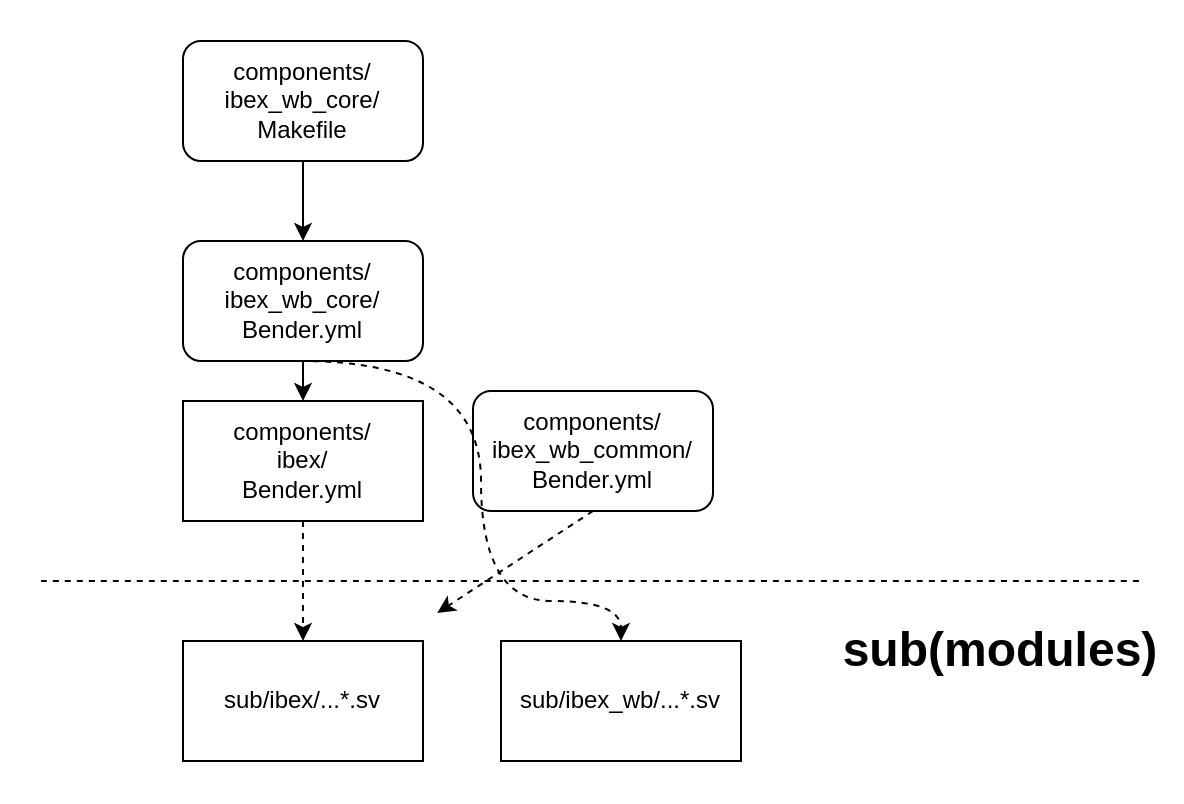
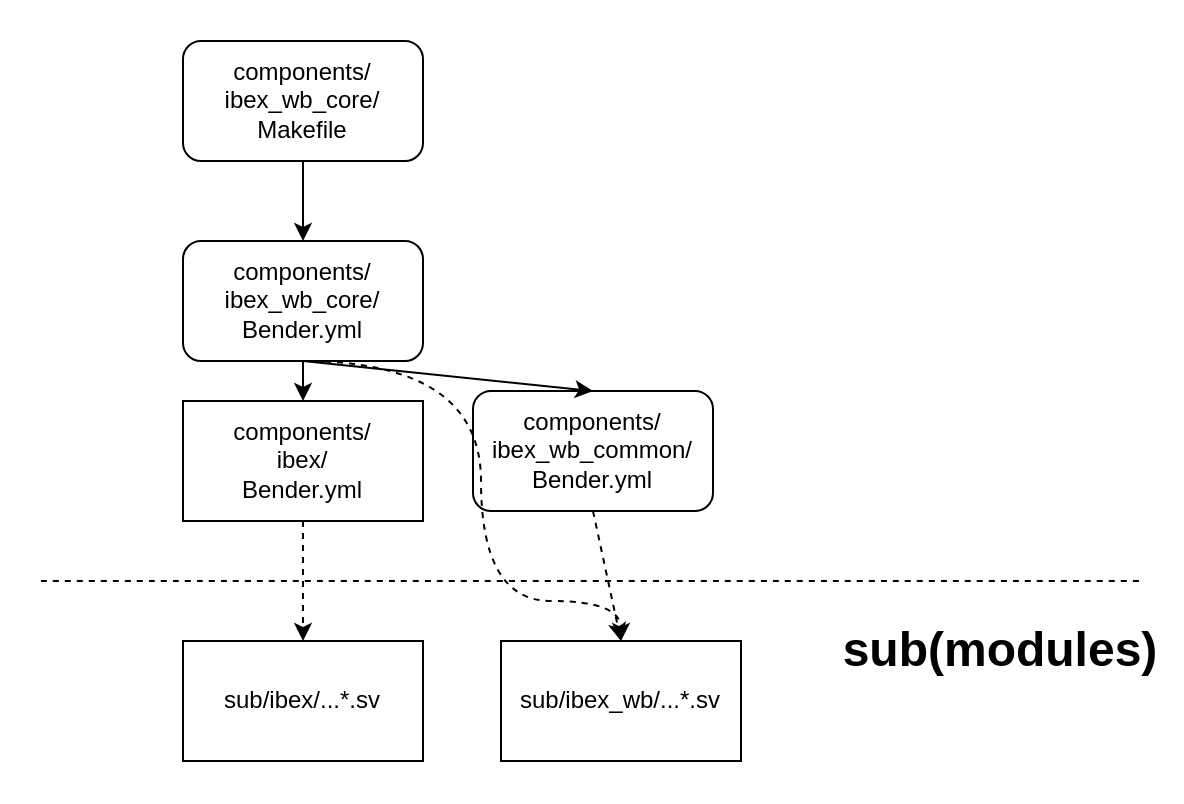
+ <mxCell id="8" value="" style="endArrow=classic;html=1;rounded=0;exitX=0.5;exitY=1;exitDx=0;exitDy=0;entryX=0.5;entryY=0;entryDx=0;entryDy=0;" parent="1" source="4" target="6" edge="1"><mxGeometry width="50" height="50" relative="1" as="geometry"><mxPoint x="330" y="100" as="sourcePoint" /><mxPoint x="491" y="140" as="targetPoint" /></mxGeometry></mxCell>
- <mxCell id="11" value="" style="endArrow=classic;html=1;rounded=0;targetPerimeterSpacing=14;strokeWidth=1;dashed=1;exitX=0.5;exitY=1;exitDx=0;exitDy=0;" parent="1" source="6" target="9" edge="1"><mxGeometry width="50" height="50" relative="1" as="geometry"><mxPoint x="480" y="190" as="sourcePoint" /><mxPoint x="481" y="330" as="targetPoint" /></mxGeometry></mxCell>
+ <mxCell id="11" value="" style="endArrow=classic;html=1;rounded=0;targetPerimeterSpacing=14;strokeWidth=1;entryX=0.5;entryY=0;entryDx=0;entryDy=0;dashed=1;exitX=0.5;exitY=1;exitDx=0;exitDy=0;" parent="1" source="6" target="10" edge="1"><mxGeometry width="50" height="50" relative="1" as="geometry"><mxPoint x="480" y="190" as="sourcePoint" /><mxPoint x="481" y="330" as="targetPoint" /></mxGeometry></mxCell>
